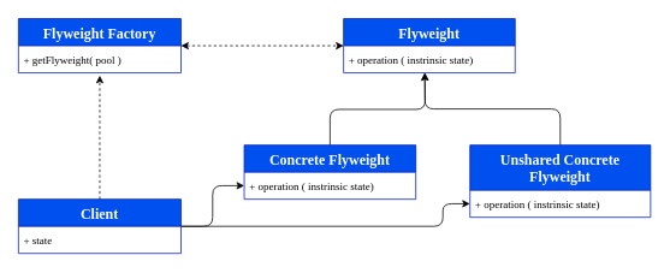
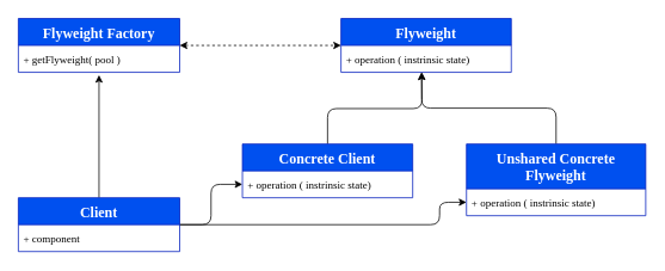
- <mxCell id="5" style="edgeStyle=none;html=1;entryX=0.5;entryY=1.1;entryDx=0;entryDy=0;entryPerimeter=0;dashed=1;" edge="1" parent="1" source="8" target="4"><mxGeometry relative="1" as="geometry" /></mxCell>
+ <mxCell id="5" style="edgeStyle=none;html=1;entryX=0.5;entryY=1.1;entryDx=0;entryDy=0;entryPerimeter=0;" edge="1" parent="1" source="8" target="4"><mxGeometry relative="1" as="geometry" /></mxCell>
- <mxCell id="13" value="Concrete Flyweight" style="swimlane;fontStyle=1;childLayout=stackLayout;horizontal=1;startSize=30;horizontalStack=0;resizeParent=1;resizeParentMax=0;resizeLast=0;collapsible=1;marginBottom=0;fillColor=#0050ef;fontColor=#ffffff;strokeColor=#001DBC;fontSize=16;fontFamily=Poppins;fontSource=https%3A%2F%2Ffonts.googleapis.com%2Fcss%3Ffamily%3DPoppins;" vertex="1" parent="1"><mxGeometry x="270" y="160" width="190" height="60" as="geometry" /></mxCell>
+ <mxCell id="13" value="Concrete Client" style="swimlane;fontStyle=1;childLayout=stackLayout;horizontal=1;startSize=30;horizontalStack=0;resizeParent=1;resizeParentMax=0;resizeLast=0;collapsible=1;marginBottom=0;fillColor=#0050ef;fontColor=#ffffff;strokeColor=#001DBC;fontSize=16;fontFamily=Poppins;fontSource=https%3A%2F%2Ffonts.googleapis.com%2Fcss%3Ffamily%3DPoppins;" vertex="1" parent="1"><mxGeometry x="270" y="160" width="190" height="60" as="geometry" /></mxCell>
- <mxCell id="9" value="+ state" style="text;strokeColor=none;fillColor=none;align=left;verticalAlign=middle;spacingLeft=4;spacingRight=4;overflow=hidden;points=[[0,0.5],[1,0.5]];portConstraint=eastwest;rotatable=0;fontSize=12;fontFamily=Poppins;fontSource=https%3A%2F%2Ffonts.googleapis.com%2Fcss%3Ffamily%3DPoppins;" vertex="1" parent="8"><mxGeometry y="30" width="180" height="30" as="geometry" /></mxCell>
+ <mxCell id="9" value="+ component" style="text;strokeColor=none;fillColor=none;align=left;verticalAlign=middle;spacingLeft=4;spacingRight=4;overflow=hidden;points=[[0,0.5],[1,0.5]];portConstraint=eastwest;rotatable=0;fontSize=12;fontFamily=Poppins;fontSource=https%3A%2F%2Ffonts.googleapis.com%2Fcss%3Ffamily%3DPoppins;" vertex="1" parent="8"><mxGeometry y="30" width="180" height="30" as="geometry" /></mxCell>
